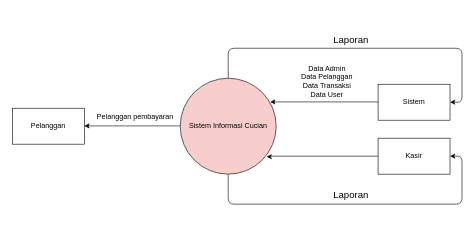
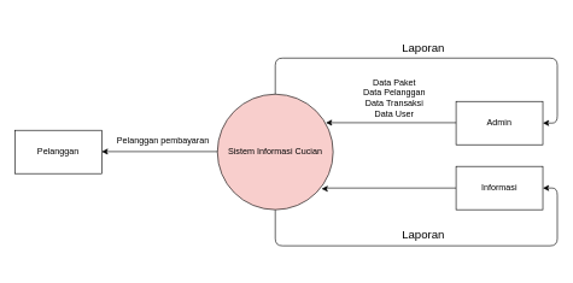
- <mxCell id="4" value="Data Admin&lt;br&gt;Data Pelanggan&lt;br&gt;Data Transaksi&lt;br&gt;Data User" style="text;html=1;strokeColor=none;fillColor=none;align=center;verticalAlign=middle;whiteSpace=wrap;rounded=0;" vertex="1" parent="1"><mxGeometry x="450" y="100" width="190" height="70" as="geometry" /></mxCell>
+ <mxCell id="4" value="Data Paket&lt;br&gt;Data Pelanggan&lt;br&gt;Data Transaksi&lt;br&gt;Data User" style="text;html=1;strokeColor=none;fillColor=none;align=center;verticalAlign=middle;whiteSpace=wrap;rounded=0;" vertex="1" parent="1"><mxGeometry x="450" y="100" width="190" height="70" as="geometry" /></mxCell>
- <mxCell id="2" value="Sistem" style="rounded=0;whiteSpace=wrap;html=1;" vertex="1" parent="1"><mxGeometry x="630" y="140" width="120" height="60" as="geometry" /></mxCell>
+ <mxCell id="2" value="Admin" style="rounded=0;whiteSpace=wrap;html=1;" vertex="1" parent="1"><mxGeometry x="630" y="140" width="120" height="60" as="geometry" /></mxCell>
- <mxCell id="6" value="Kasir" style="rounded=0;whiteSpace=wrap;html=1;" vertex="1" parent="1"><mxGeometry x="630" y="230" width="120" height="60" as="geometry" /></mxCell>
+ <mxCell id="6" value="Informasi" style="rounded=0;whiteSpace=wrap;html=1;" vertex="1" parent="1"><mxGeometry x="630" y="230" width="120" height="60" as="geometry" /></mxCell>
